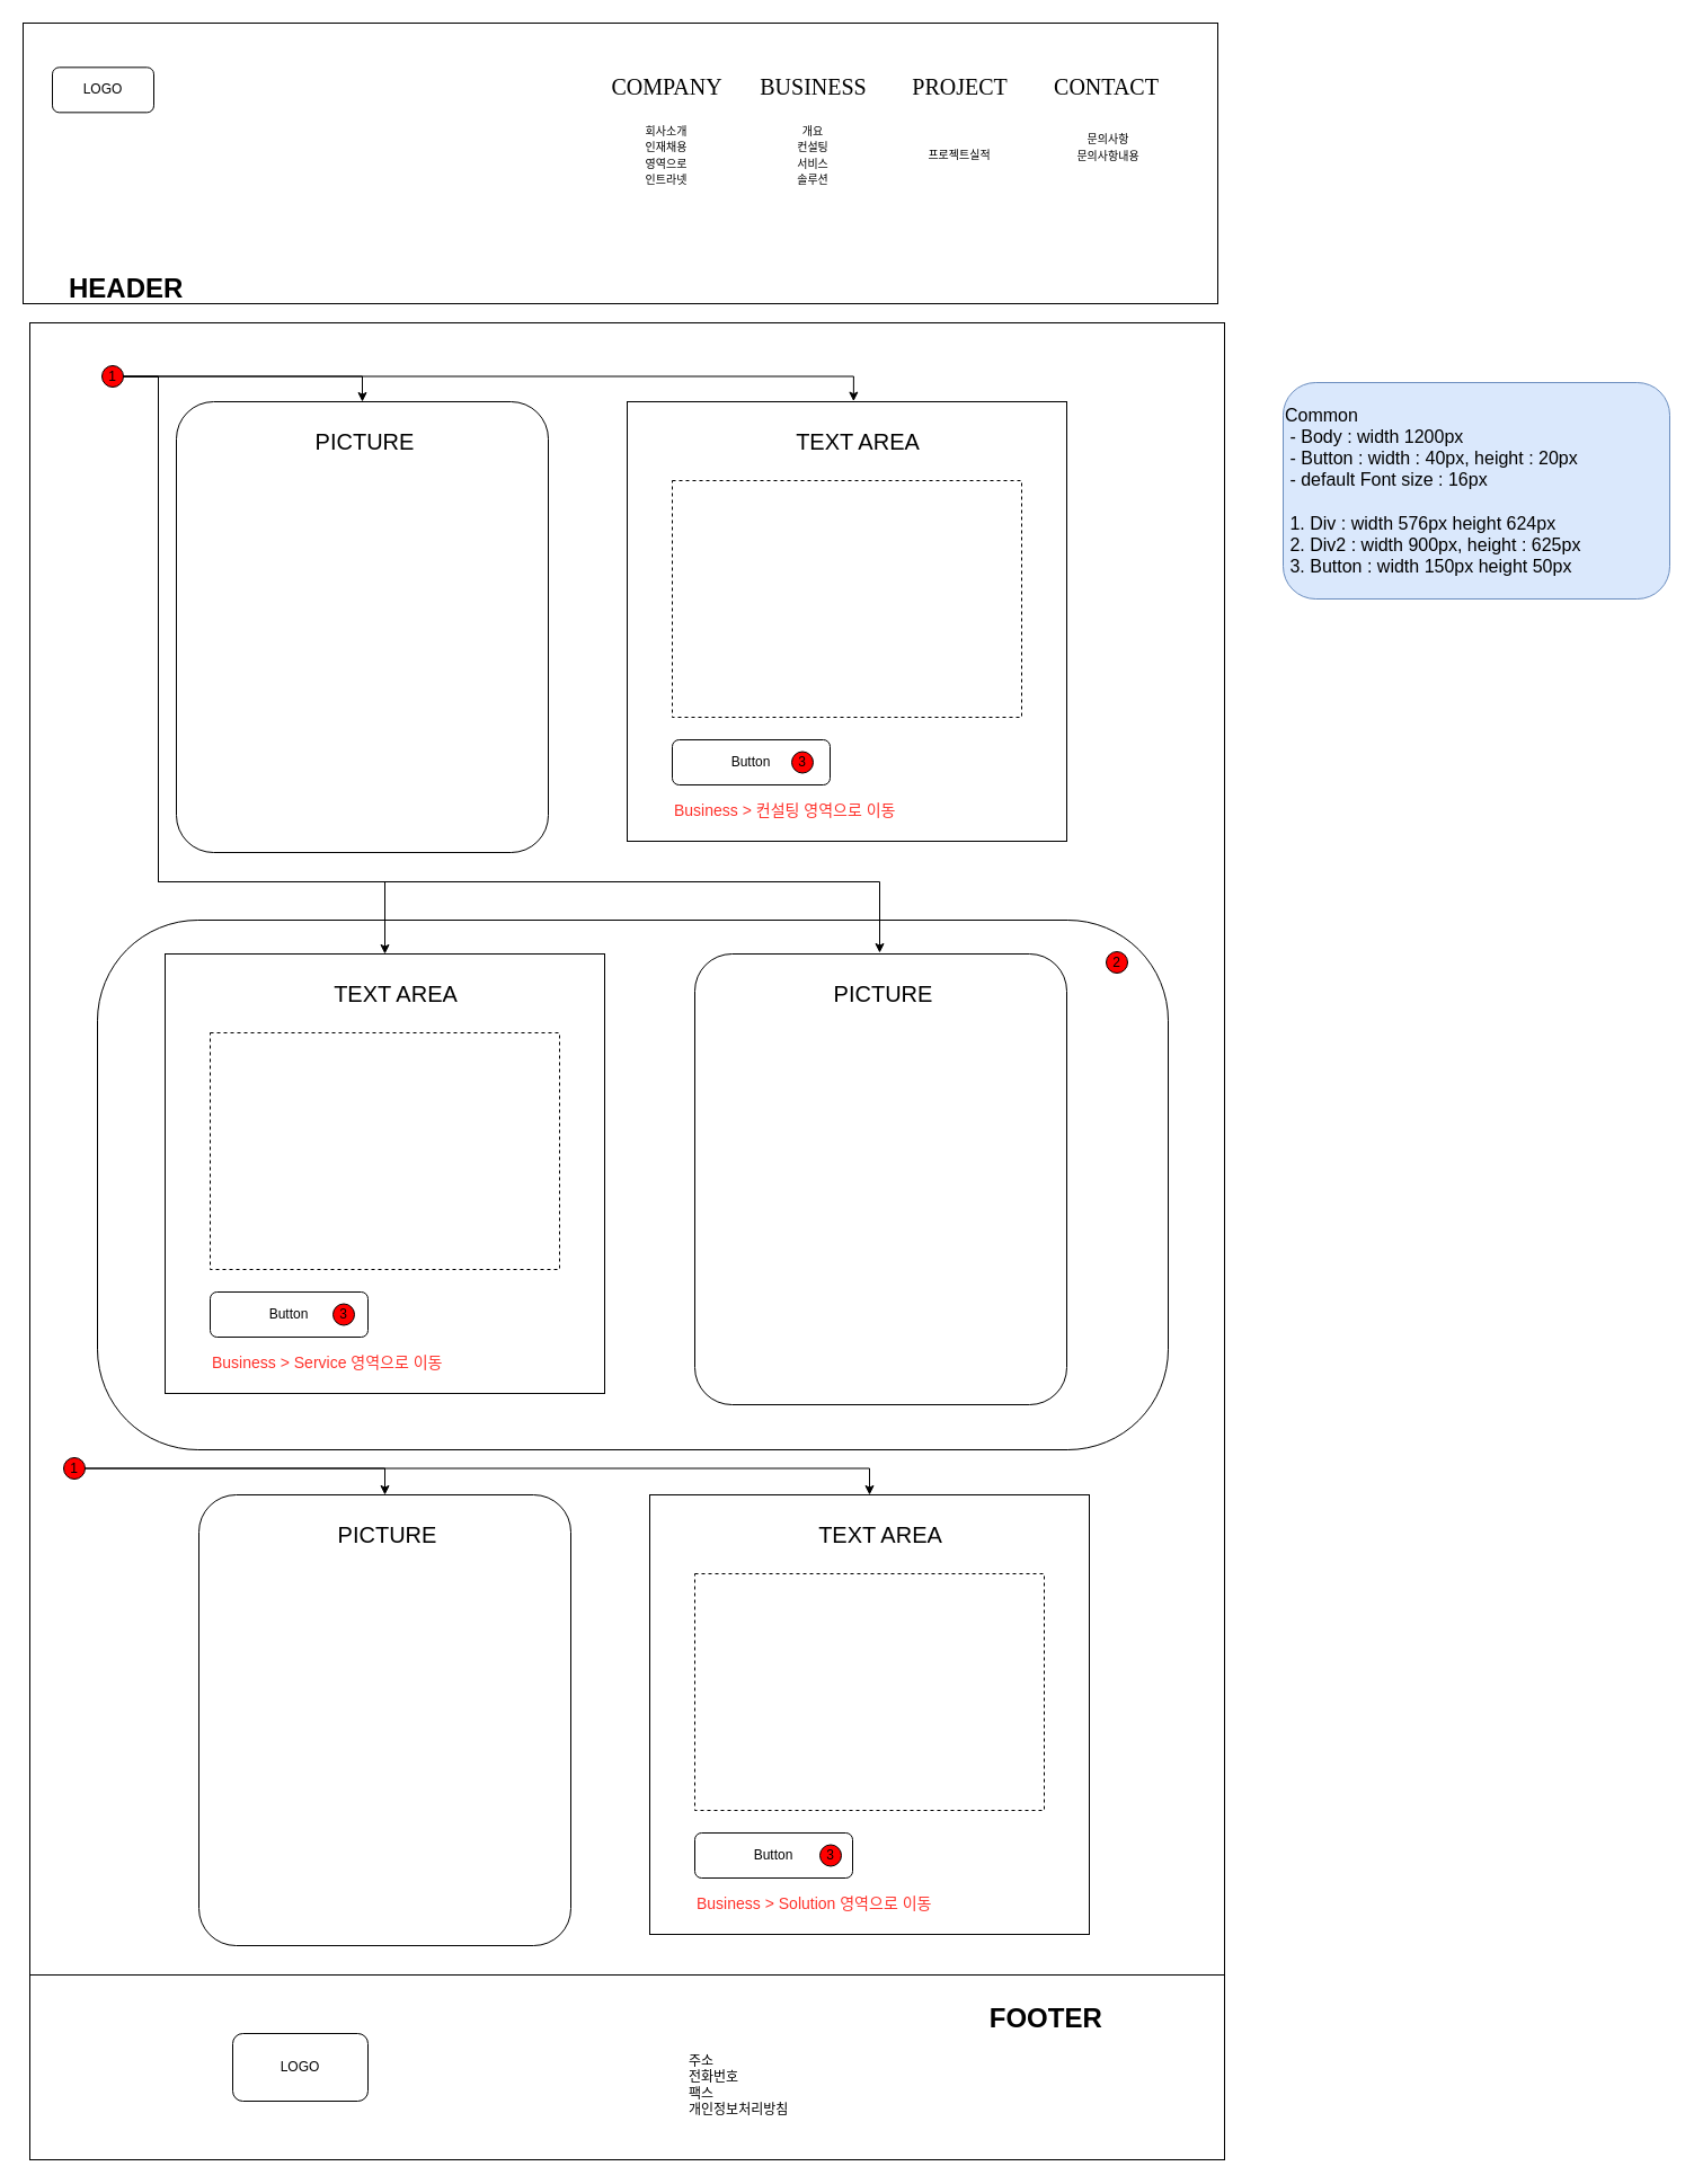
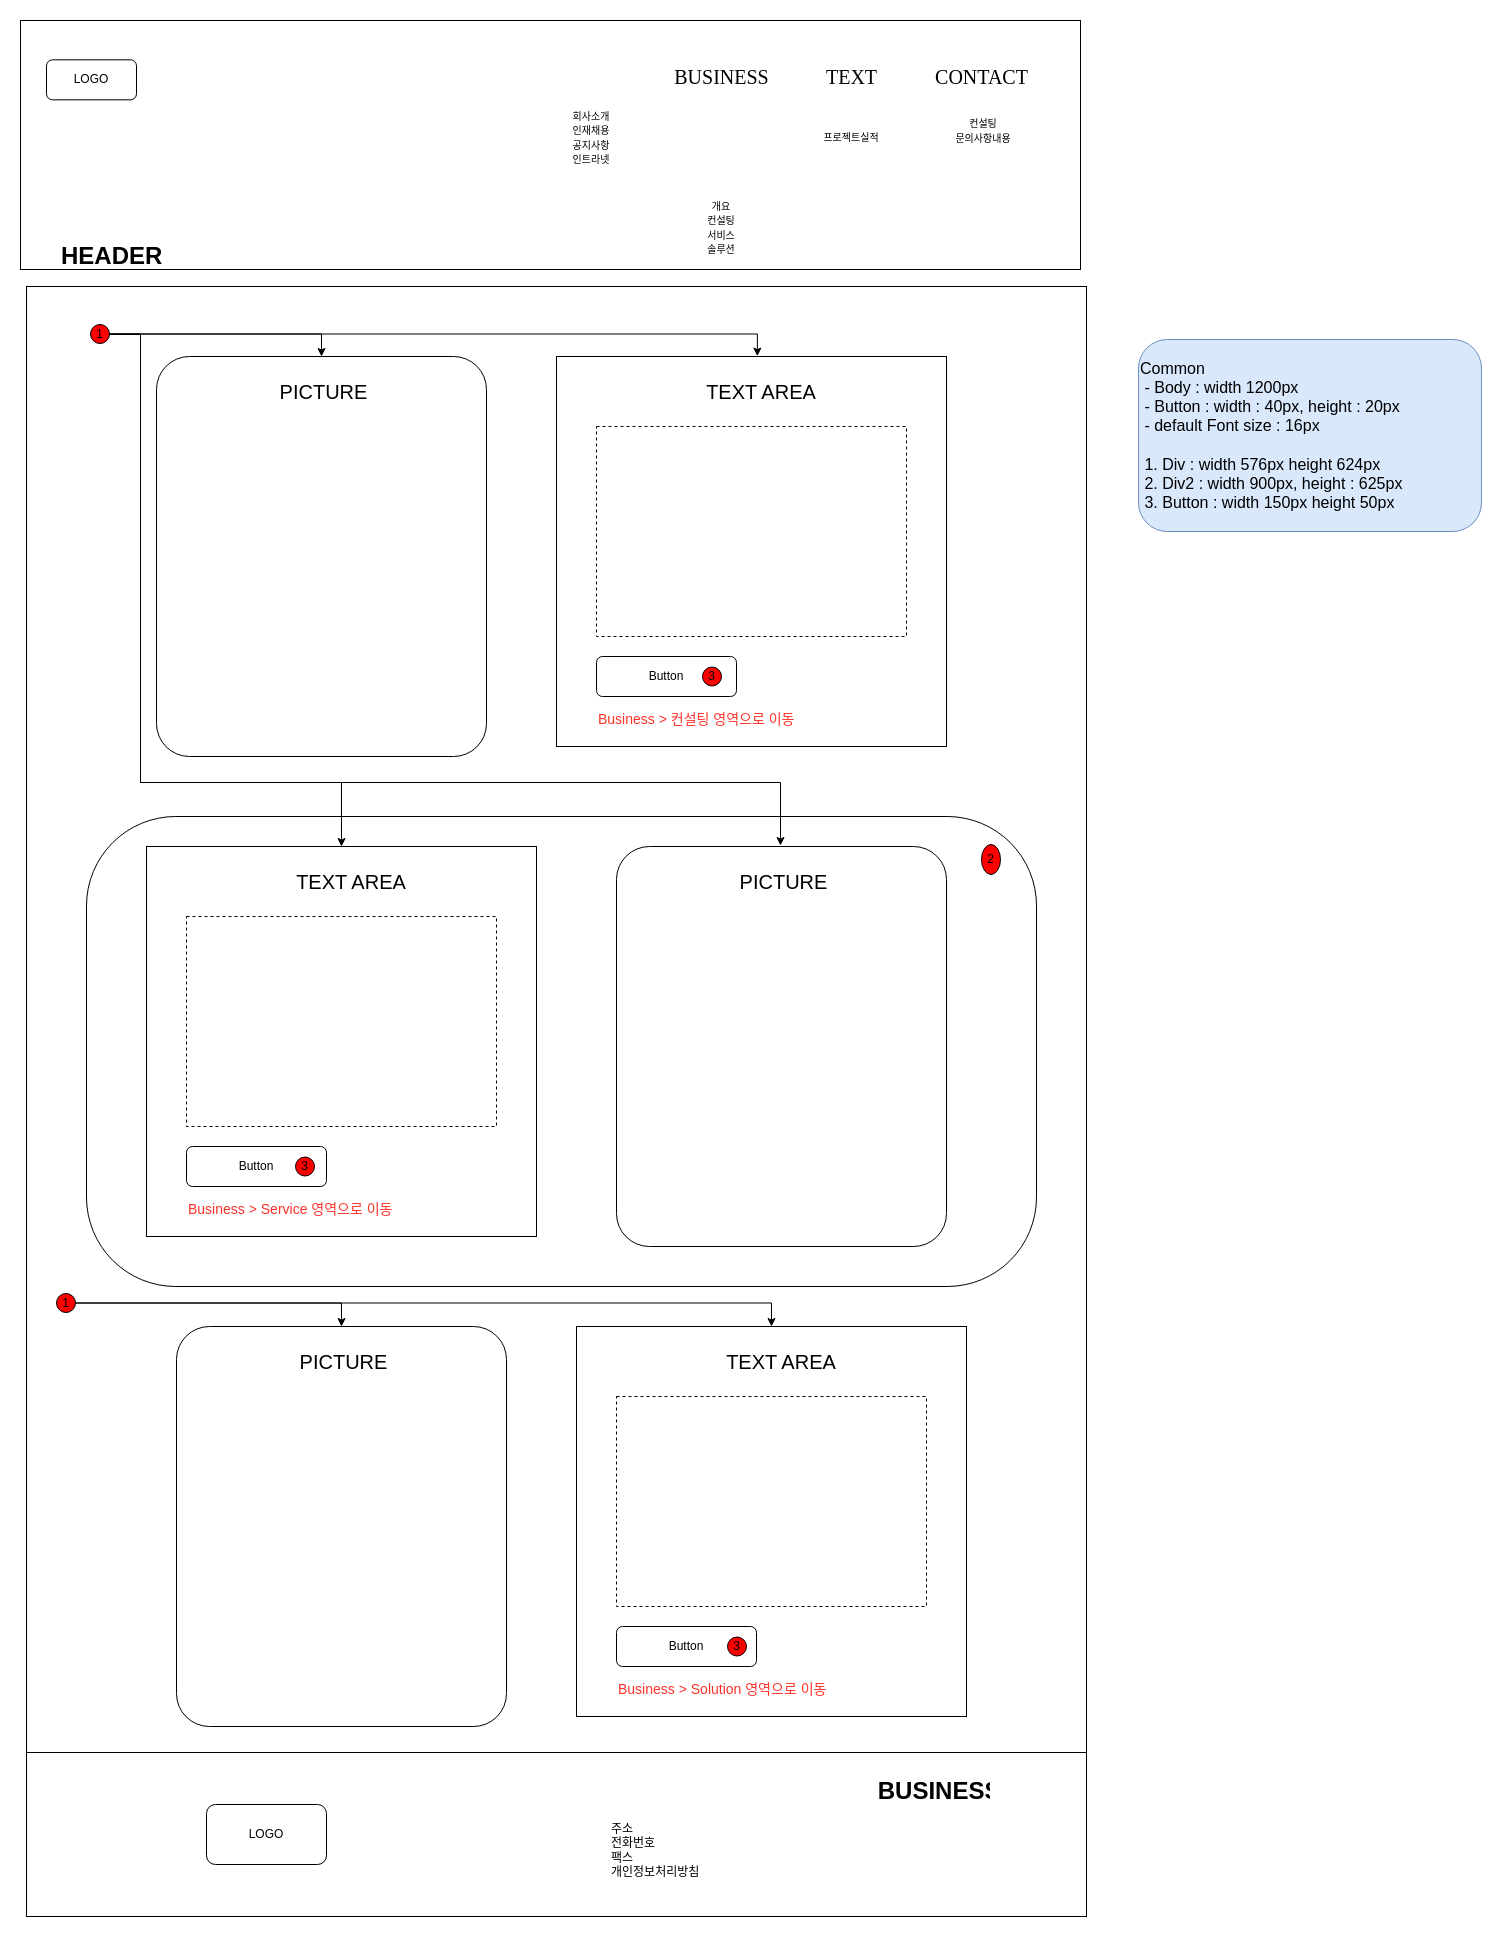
- <mxCell id="6" value="&lt;font style=&quot;font-size: 20px;&quot;&gt;PROJECT&lt;/font&gt;" style="text;html=1;points=[];align=center;verticalAlign=middle;spacingTop=-4;fontSize=14;fontFamily=Verdana" parent="1" vertex="1"><mxGeometry x="786" y="56" width="130" height="43.33" as="geometry" /></mxCell>
+ <mxCell id="6" value="&lt;font style=&quot;font-size: 20px;&quot;&gt;TEXT&lt;/font&gt;" style="text;html=1;points=[];align=center;verticalAlign=middle;spacingTop=-4;fontSize=14;fontFamily=Verdana" parent="1" vertex="1"><mxGeometry x="786" y="56" width="130" height="43.33" as="geometry" /></mxCell>
- <mxCell id="4" value="&lt;font style=&quot;font-size: 20px;&quot;&gt;COMPANY&lt;/font&gt;" style="text;html=1;points=[];align=center;verticalAlign=middle;spacingTop=-4;fontSize=14;fontFamily=Verdana" parent="1" vertex="1"><mxGeometry x="526" y="56" width="130" height="43.33" as="geometry" /></mxCell>
- <mxCell id="26" value="&lt;font style=&quot;font-size: 10px;&quot;&gt;문의사항&lt;br&gt;문의사항내용&lt;/font&gt;" style="text;html=1;strokeColor=none;fillColor=none;align=center;verticalAlign=middle;whiteSpace=wrap;rounded=0;fontColor=#000000;" parent="1" vertex="1"><mxGeometry x="946" y="99.33" width="74" height="62" as="geometry" /></mxCell>
+ <mxCell id="26" value="&lt;font style=&quot;font-size: 10px;&quot;&gt;컨설팅&lt;br&gt;문의사항내용&lt;/font&gt;" style="text;html=1;strokeColor=none;fillColor=none;align=center;verticalAlign=middle;whiteSpace=wrap;rounded=0;fontColor=#000000;" parent="1" vertex="1"><mxGeometry x="946" y="99.33" width="74" height="62" as="geometry" /></mxCell>
- <mxCell id="24" value="&lt;font style=&quot;font-size: 10px;&quot;&gt;회사소개&lt;br&gt;인재채용&lt;br&gt;영역으로&lt;/font&gt;&lt;div&gt;&lt;font style=&quot;font-size: 10px;&quot;&gt;인트라넷&lt;/font&gt;&lt;/div&gt;" style="text;html=1;strokeColor=none;fillColor=none;align=center;verticalAlign=middle;whiteSpace=wrap;rounded=0;fontColor=#000000;" parent="1" vertex="1"><mxGeometry x="566" y="106" width="50" height="62" as="geometry" /></mxCell>
+ <mxCell id="24" value="&lt;font style=&quot;font-size: 10px;&quot;&gt;회사소개&lt;br&gt;인재채용&lt;br&gt;공지사항&lt;/font&gt;&lt;div&gt;&lt;font style=&quot;font-size: 10px;&quot;&gt;인트라넷&lt;/font&gt;&lt;/div&gt;" style="text;html=1;strokeColor=none;fillColor=none;align=center;verticalAlign=middle;whiteSpace=wrap;rounded=0;fontColor=#000000;" parent="1" vertex="1"><mxGeometry x="566" y="106" width="50" height="62" as="geometry" /></mxCell>
- <mxCell id="23" value="&lt;font style=&quot;font-size: 10px;&quot;&gt;개요&lt;br&gt;컨설팅&lt;br&gt;서비스&lt;br&gt;솔루션&lt;/font&gt;" style="text;html=1;strokeColor=none;fillColor=none;align=center;verticalAlign=middle;whiteSpace=wrap;rounded=0;fontColor=#000000;" parent="1" vertex="1"><mxGeometry x="696" y="106" width="50" height="62" as="geometry" /></mxCell>
+ <mxCell id="23" value="&lt;font style=&quot;font-size: 10px;&quot;&gt;개요&lt;br&gt;컨설팅&lt;br&gt;서비스&lt;br&gt;솔루션&lt;/font&gt;" style="text;html=1;strokeColor=none;fillColor=none;align=center;verticalAlign=middle;whiteSpace=wrap;rounded=0;fontColor=#000000;" parent="1" vertex="1"><mxGeometry x="696" y="196" width="50" height="62" as="geometry" /></mxCell>
- <mxCell id="53" value="2" style="ellipse;whiteSpace=wrap;html=1;aspect=fixed;fontColor=#000000;fillStyle=auto;fillColor=#FF0000;" parent="1" vertex="1"><mxGeometry x="981" y="844" width="19" height="19" as="geometry" /></mxCell>
+ <mxCell id="53" value="2" style="ellipse;whiteSpace=wrap;html=1;aspect=fixed;fontColor=#000000;fillStyle=auto;fillColor=#FF0000;" parent="1" vertex="1"><mxGeometry x="981" y="844" width="19" height="30" as="geometry" /></mxCell>
- <mxCell id="22" value="&lt;h1&gt;&lt;span style=&quot;background-color: initial;&quot;&gt;&lt;span style=&quot;white-space: pre;&quot;&gt;&#09;&lt;/span&gt;&lt;span style=&quot;white-space: pre;&quot;&gt;&#09;&lt;/span&gt;&lt;span style=&quot;white-space: pre;&quot;&gt;&#09;&lt;/span&gt;&lt;span style=&quot;white-space: pre;&quot;&gt;&#09;&lt;/span&gt;&lt;span style=&quot;white-space: pre;&quot;&gt;&#09;&lt;/span&gt;FOOTER&lt;/span&gt;&lt;br&gt;&lt;/h1&gt;&lt;div&gt;주소&lt;/div&gt;&lt;div&gt;전화번호&lt;/div&gt;&lt;div&gt;팩스&lt;/div&gt;&lt;div&gt;개인정보처리방침&lt;/div&gt;" style="text;html=1;strokeColor=none;fillColor=none;spacing=5;spacingTop=-20;whiteSpace=wrap;overflow=hidden;rounded=0;" parent="1" vertex="1"><mxGeometry x="606" y="1771" width="387" height="120" as="geometry" /></mxCell>
+ <mxCell id="22" value="&lt;h1&gt;&lt;span style=&quot;background-color: initial;&quot;&gt;&lt;span style=&quot;white-space: pre;&quot;&gt;&#09;&lt;/span&gt;&lt;span style=&quot;white-space: pre;&quot;&gt;&#09;&lt;/span&gt;&lt;span style=&quot;white-space: pre;&quot;&gt;&#09;&lt;/span&gt;&lt;span style=&quot;white-space: pre;&quot;&gt;&#09;&lt;/span&gt;&lt;span style=&quot;white-space: pre;&quot;&gt;&#09;&lt;/span&gt;BUSINESS&lt;/span&gt;&lt;br&gt;&lt;/h1&gt;&lt;div&gt;주소&lt;/div&gt;&lt;div&gt;전화번호&lt;/div&gt;&lt;div&gt;팩스&lt;/div&gt;&lt;div&gt;개인정보처리방침&lt;/div&gt;" style="text;html=1;strokeColor=none;fillColor=none;spacing=5;spacingTop=-20;whiteSpace=wrap;overflow=hidden;rounded=0;" parent="1" vertex="1"><mxGeometry x="606" y="1771" width="387" height="120" as="geometry" /></mxCell>
